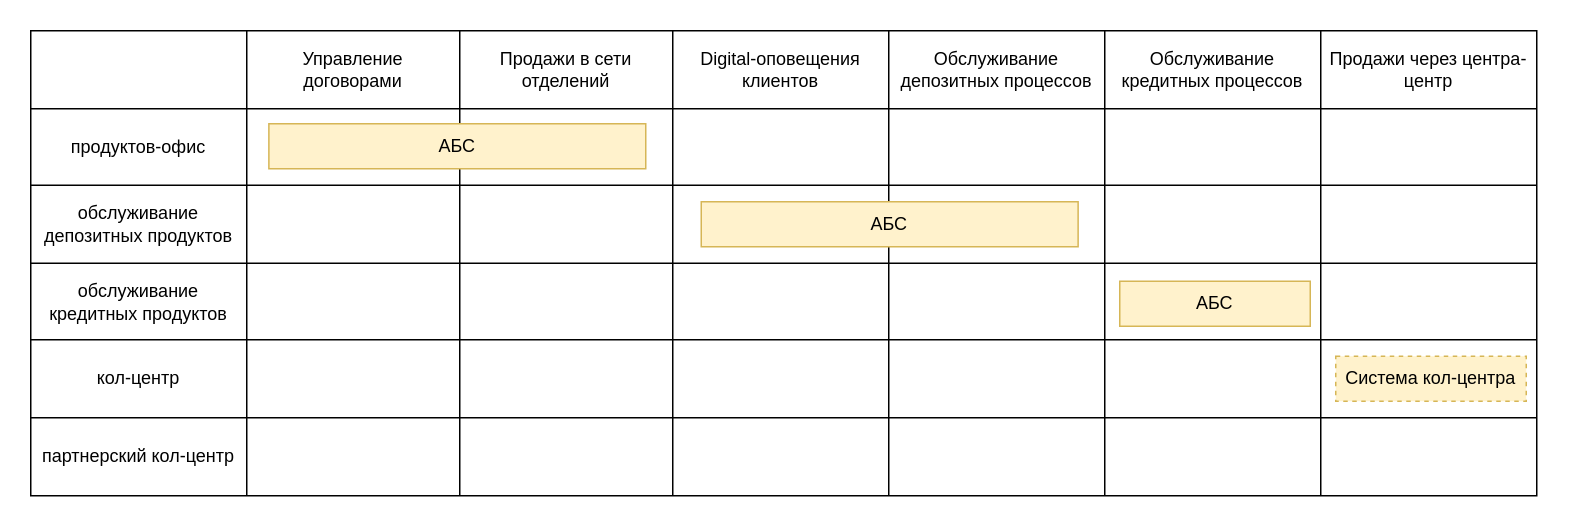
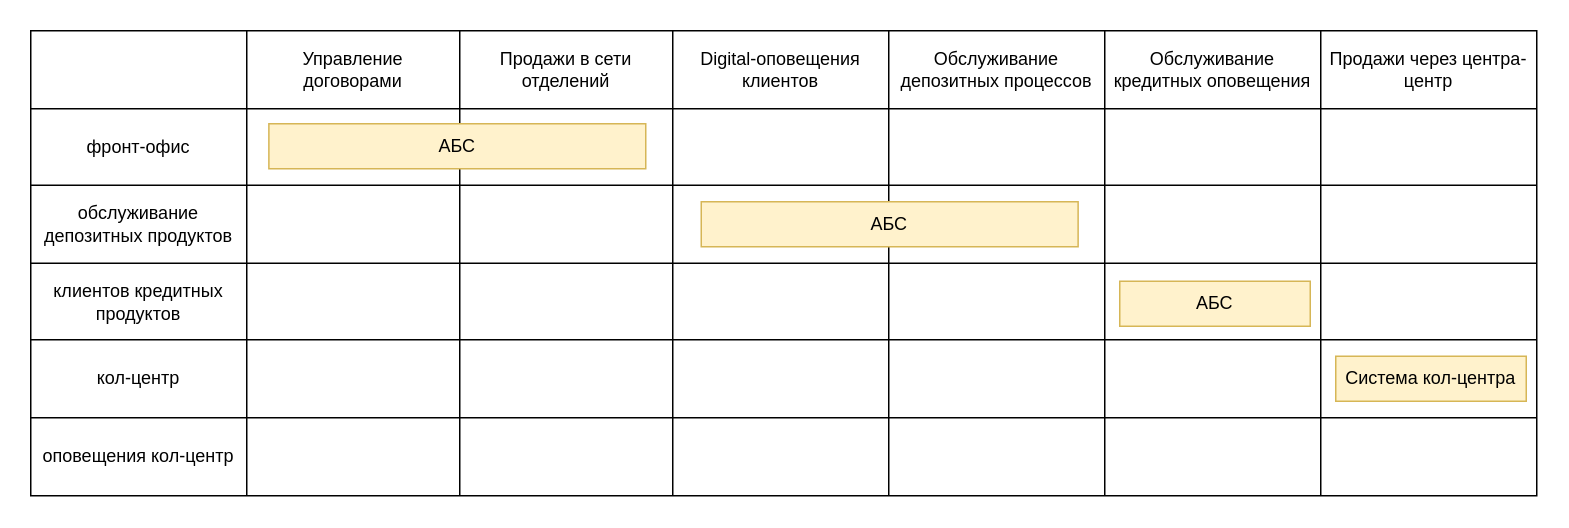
- <mxCell id="9" value="Обслуживание кредитных процессов" style="shape=partialRectangle;html=1;whiteSpace=wrap;connectable=0;strokeColor=inherit;overflow=hidden;fillColor=none;top=0;left=0;bottom=0;right=0;pointerEvents=1;fontSize=12;" parent="3" vertex="1"><mxGeometry x="716" width="144" height="52" as="geometry"><mxRectangle width="144" height="52" as="alternateBounds" /></mxGeometry></mxCell>
+ <mxCell id="9" value="Обслуживание кредитных оповещения" style="shape=partialRectangle;html=1;whiteSpace=wrap;connectable=0;strokeColor=inherit;overflow=hidden;fillColor=none;top=0;left=0;bottom=0;right=0;pointerEvents=1;fontSize=12;" parent="3" vertex="1"><mxGeometry x="716" width="144" height="52" as="geometry"><mxRectangle width="144" height="52" as="alternateBounds" /></mxGeometry></mxCell>
- <mxCell id="12" value="продуктов-офис" style="shape=partialRectangle;html=1;whiteSpace=wrap;connectable=0;strokeColor=inherit;overflow=hidden;fillColor=none;top=0;left=0;bottom=0;right=0;pointerEvents=1;fontSize=12;" parent="11" vertex="1"><mxGeometry width="144" height="51" as="geometry"><mxRectangle width="144" height="51" as="alternateBounds" /></mxGeometry></mxCell>
+ <mxCell id="12" value="фронт-офис" style="shape=partialRectangle;html=1;whiteSpace=wrap;connectable=0;strokeColor=inherit;overflow=hidden;fillColor=none;top=0;left=0;bottom=0;right=0;pointerEvents=1;fontSize=12;" parent="11" vertex="1"><mxGeometry width="144" height="51" as="geometry"><mxRectangle width="144" height="51" as="alternateBounds" /></mxGeometry></mxCell>
- <mxCell id="28" value="обслуживание кредитных продуктов" style="shape=partialRectangle;html=1;whiteSpace=wrap;connectable=0;strokeColor=inherit;overflow=hidden;fillColor=none;top=0;left=0;bottom=0;right=0;pointerEvents=1;fontSize=12;" parent="27" vertex="1"><mxGeometry width="144" height="51" as="geometry"><mxRectangle width="144" height="51" as="alternateBounds" /></mxGeometry></mxCell>
+ <mxCell id="28" value="клиентов кредитных продуктов" style="shape=partialRectangle;html=1;whiteSpace=wrap;connectable=0;strokeColor=inherit;overflow=hidden;fillColor=none;top=0;left=0;bottom=0;right=0;pointerEvents=1;fontSize=12;" parent="27" vertex="1"><mxGeometry width="144" height="51" as="geometry"><mxRectangle width="144" height="51" as="alternateBounds" /></mxGeometry></mxCell>
- <mxCell id="54" value="Система кол-центра" style="rounded=0;whiteSpace=wrap;html=1;fillColor=#fff2cc;strokeColor=#d6b656;dashed=1;" parent="1" vertex="1"><mxGeometry x="890" y="237" width="127" height="30" as="geometry" /></mxCell>
+ <mxCell id="54" value="Система кол-центра" style="rounded=0;whiteSpace=wrap;html=1;fillColor=#fff2cc;strokeColor=#d6b656;" parent="1" vertex="1"><mxGeometry x="890" y="237" width="127" height="30" as="geometry" /></mxCell>
- <mxCell id="44" value="партнерский кол-центр" style="shape=partialRectangle;html=1;whiteSpace=wrap;connectable=0;strokeColor=inherit;overflow=hidden;fillColor=none;top=0;left=0;bottom=0;right=0;pointerEvents=1;fontSize=12;" parent="43" vertex="1"><mxGeometry width="144" height="52" as="geometry"><mxRectangle width="144" height="52" as="alternateBounds" /></mxGeometry></mxCell>
+ <mxCell id="44" value="оповещения кол-центр" style="shape=partialRectangle;html=1;whiteSpace=wrap;connectable=0;strokeColor=inherit;overflow=hidden;fillColor=none;top=0;left=0;bottom=0;right=0;pointerEvents=1;fontSize=12;" parent="43" vertex="1"><mxGeometry width="144" height="52" as="geometry"><mxRectangle width="144" height="52" as="alternateBounds" /></mxGeometry></mxCell>
